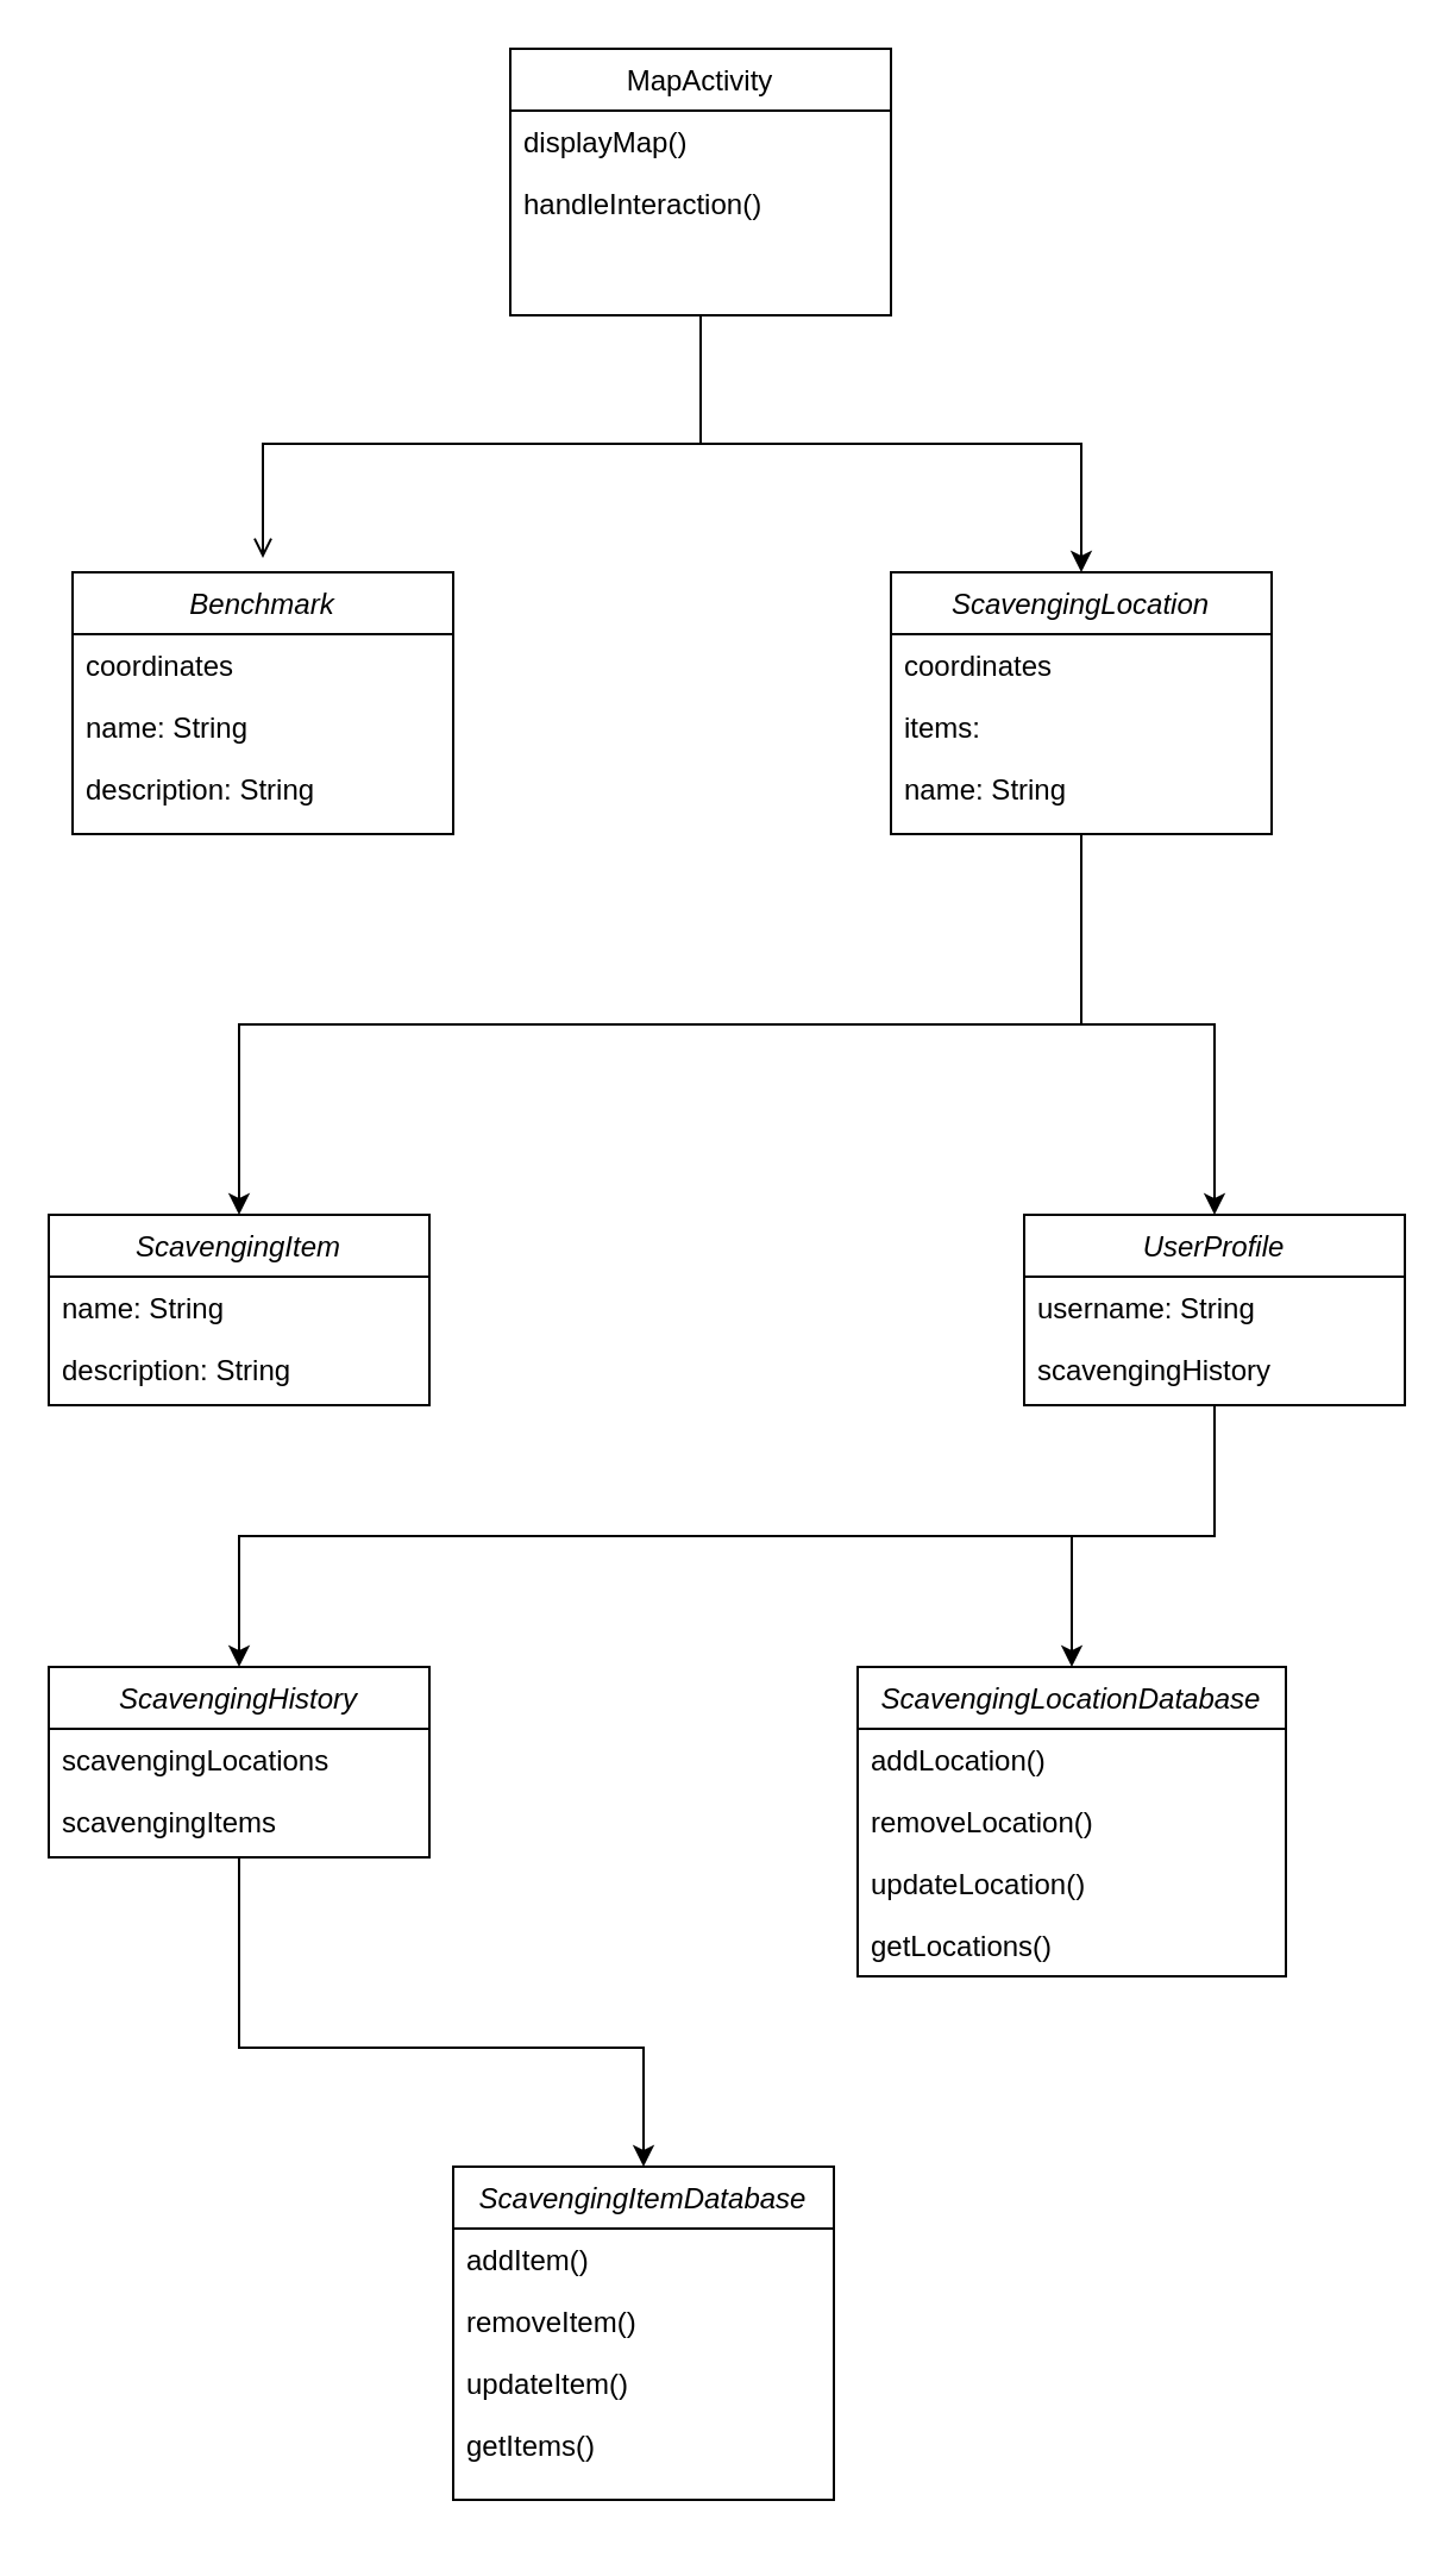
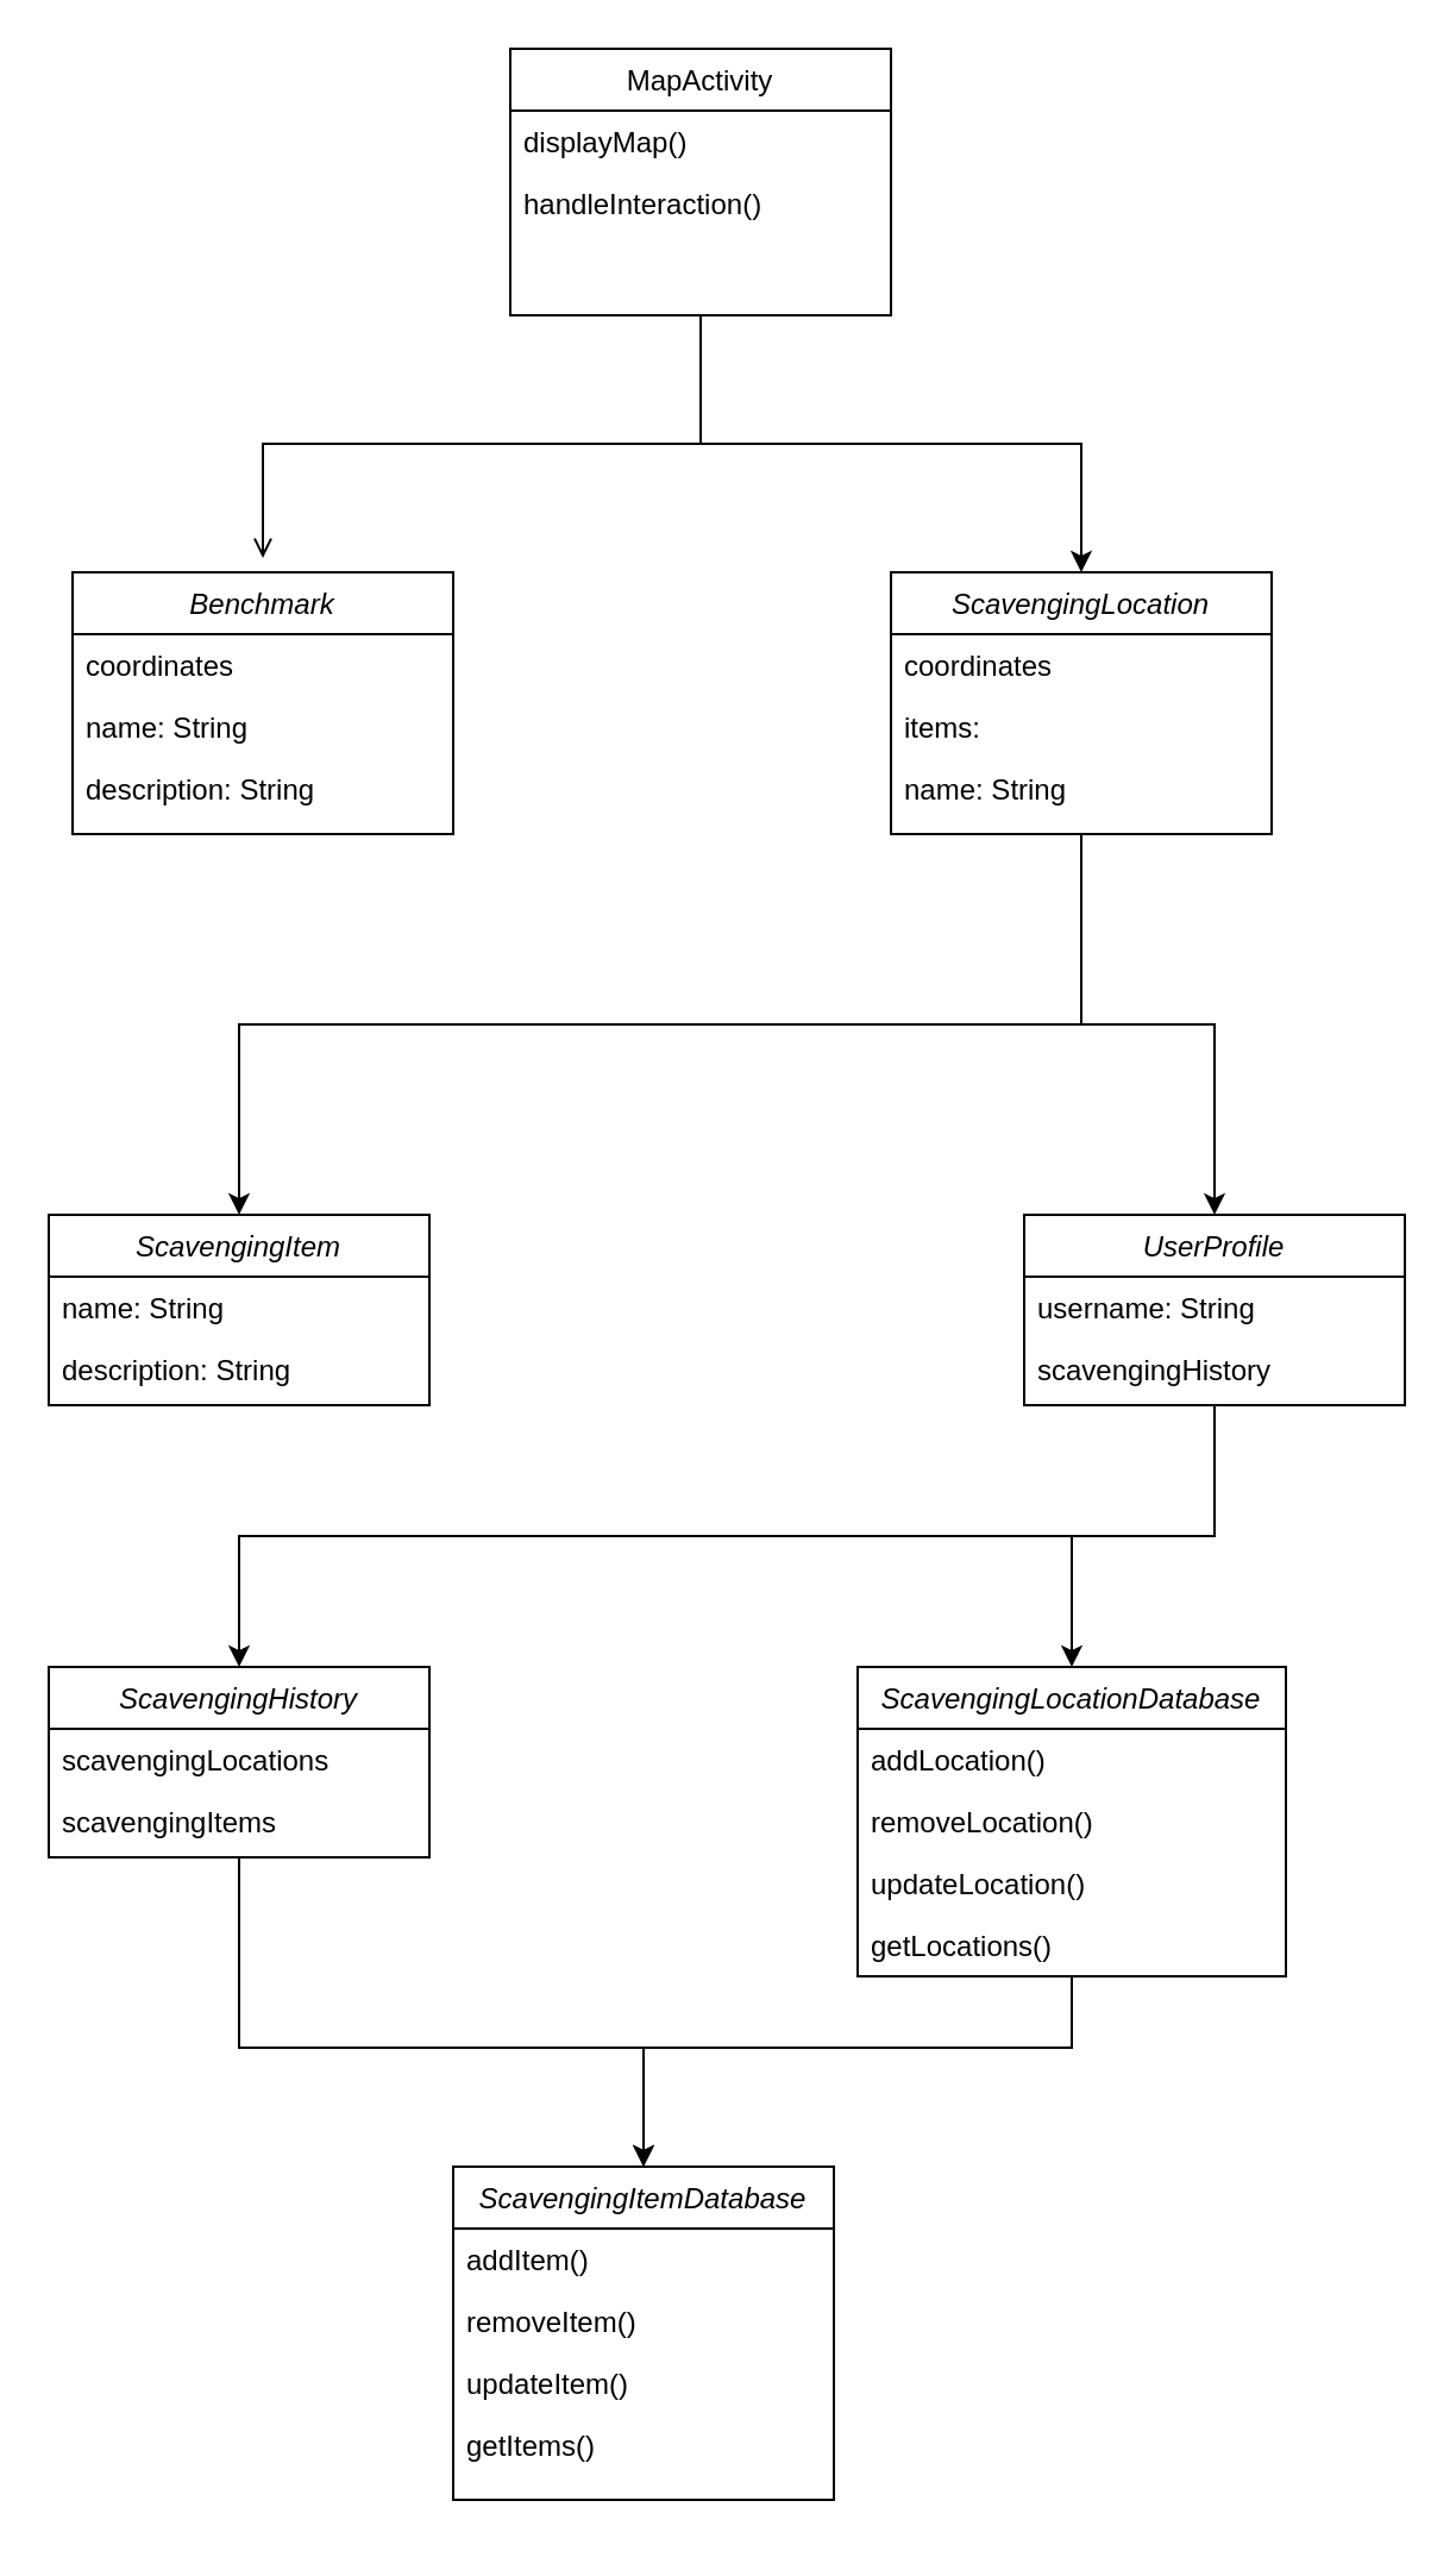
+ <mxCell id="26" style="edgeStyle=orthogonalEdgeStyle;rounded=0;orthogonalLoop=1;jettySize=auto;html=1;exitX=0.5;exitY=1;exitDx=0;exitDy=0;entryX=0.5;entryY=0;entryDx=0;entryDy=0;" edge="1" parent="1" source="27" target="36"><mxGeometry relative="1" as="geometry"><Array as="points"><mxPoint x="450" y="860" /><mxPoint x="270" y="860" /></Array></mxGeometry></mxCell>
